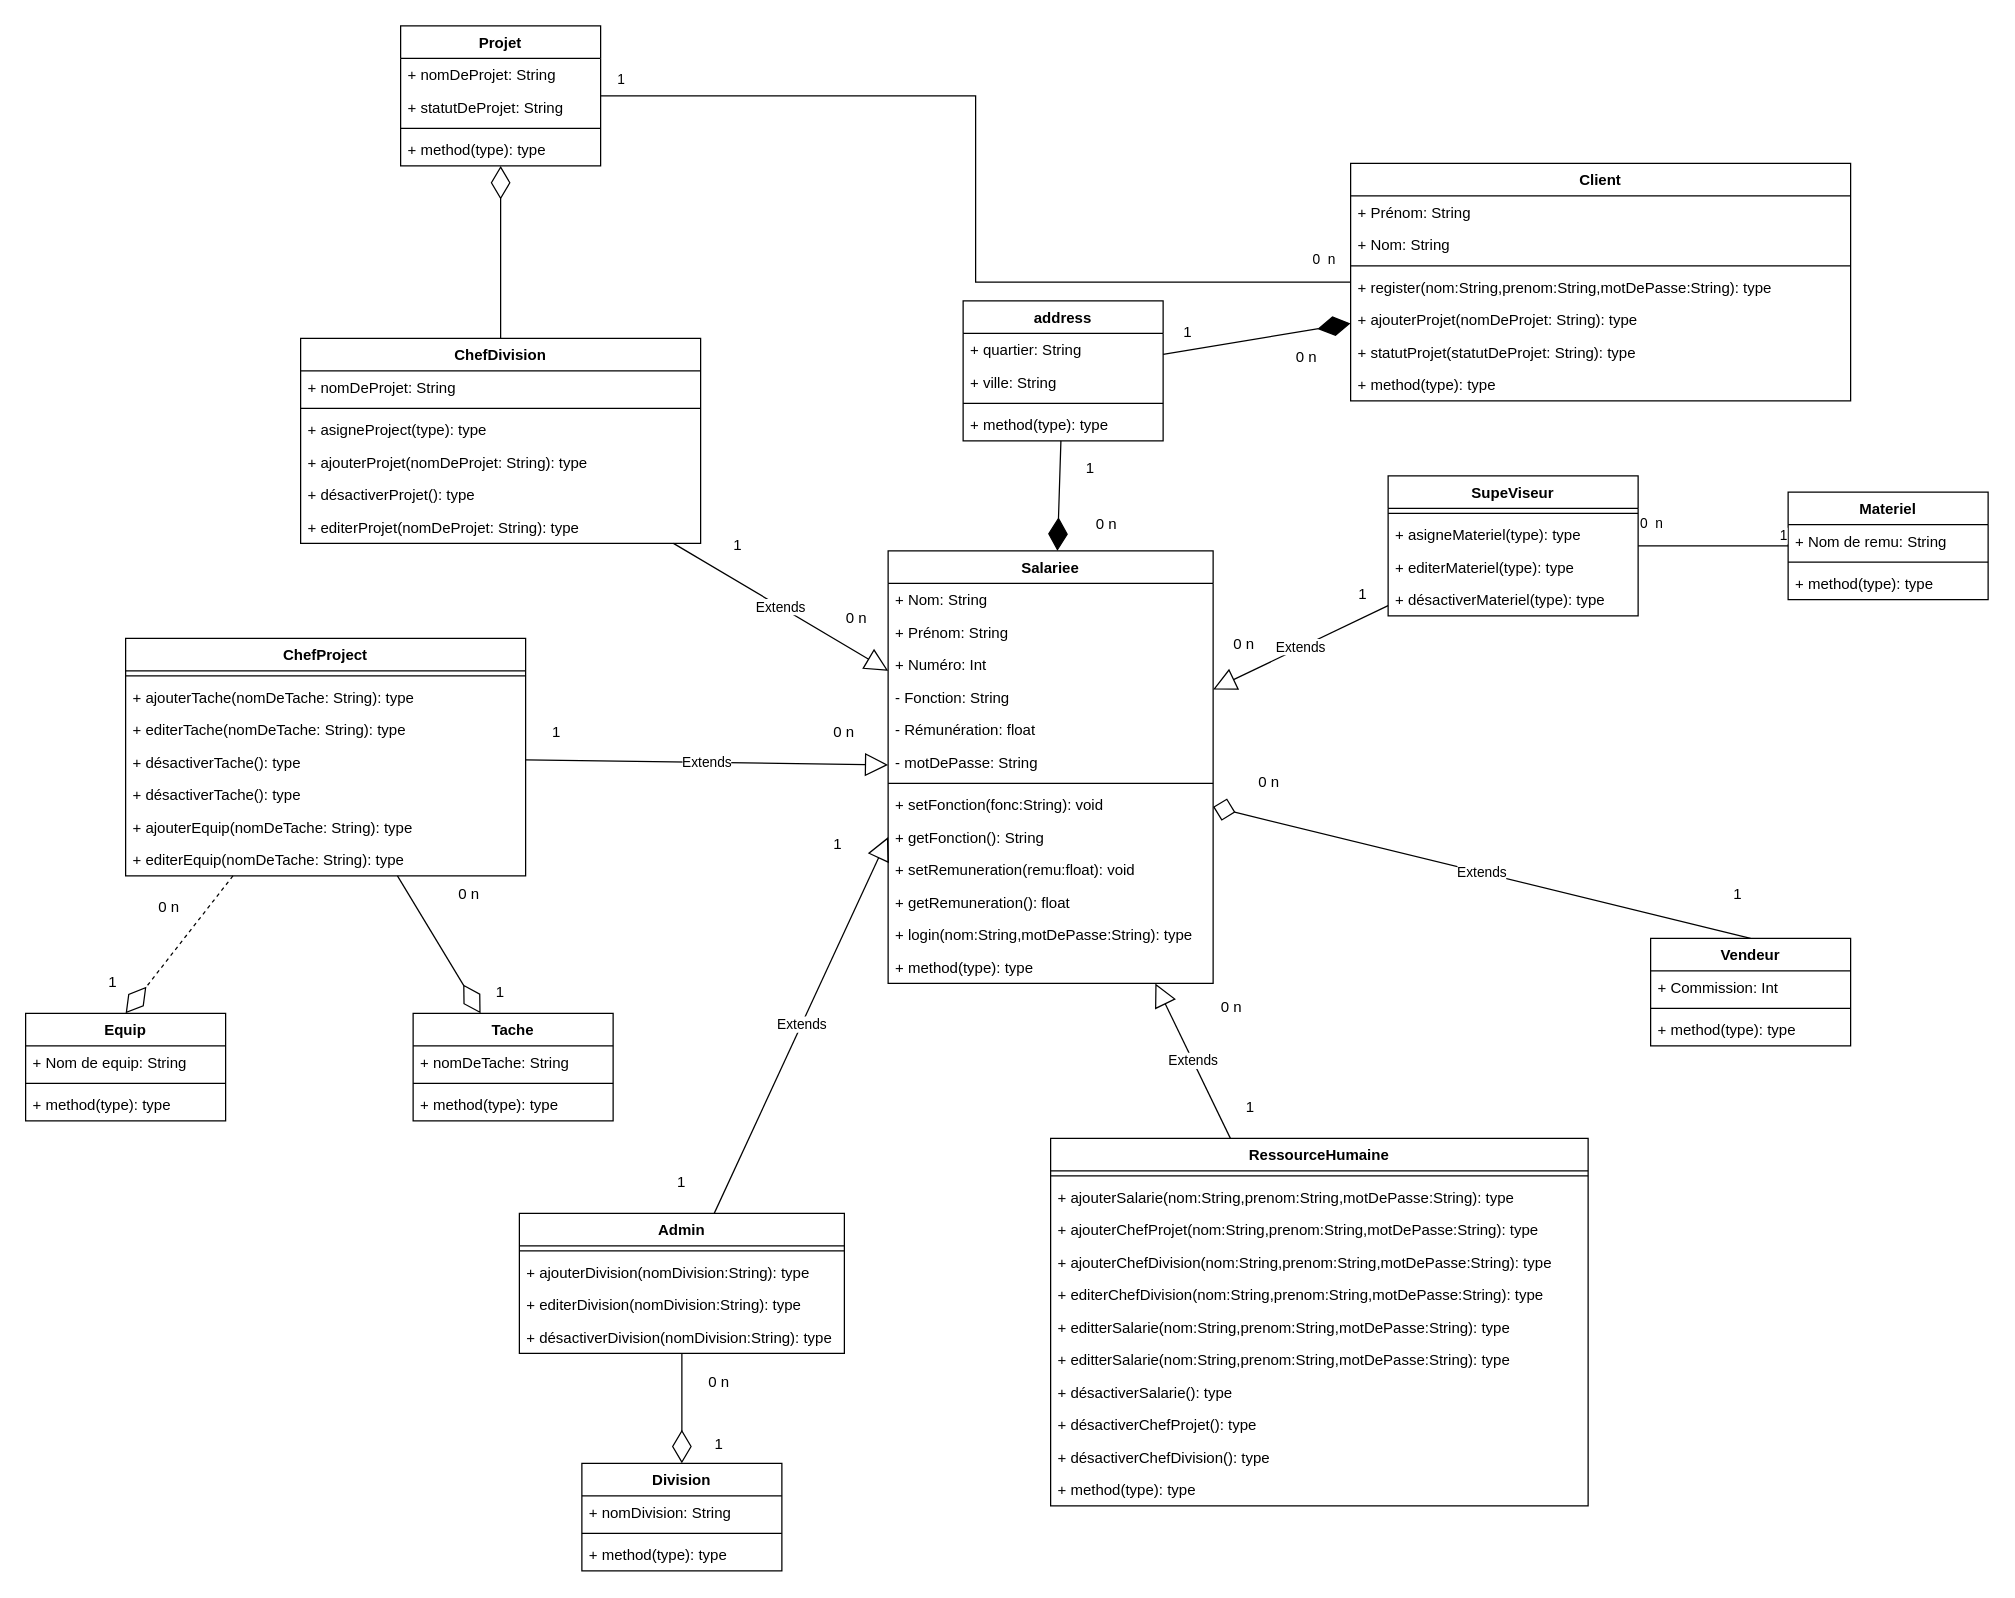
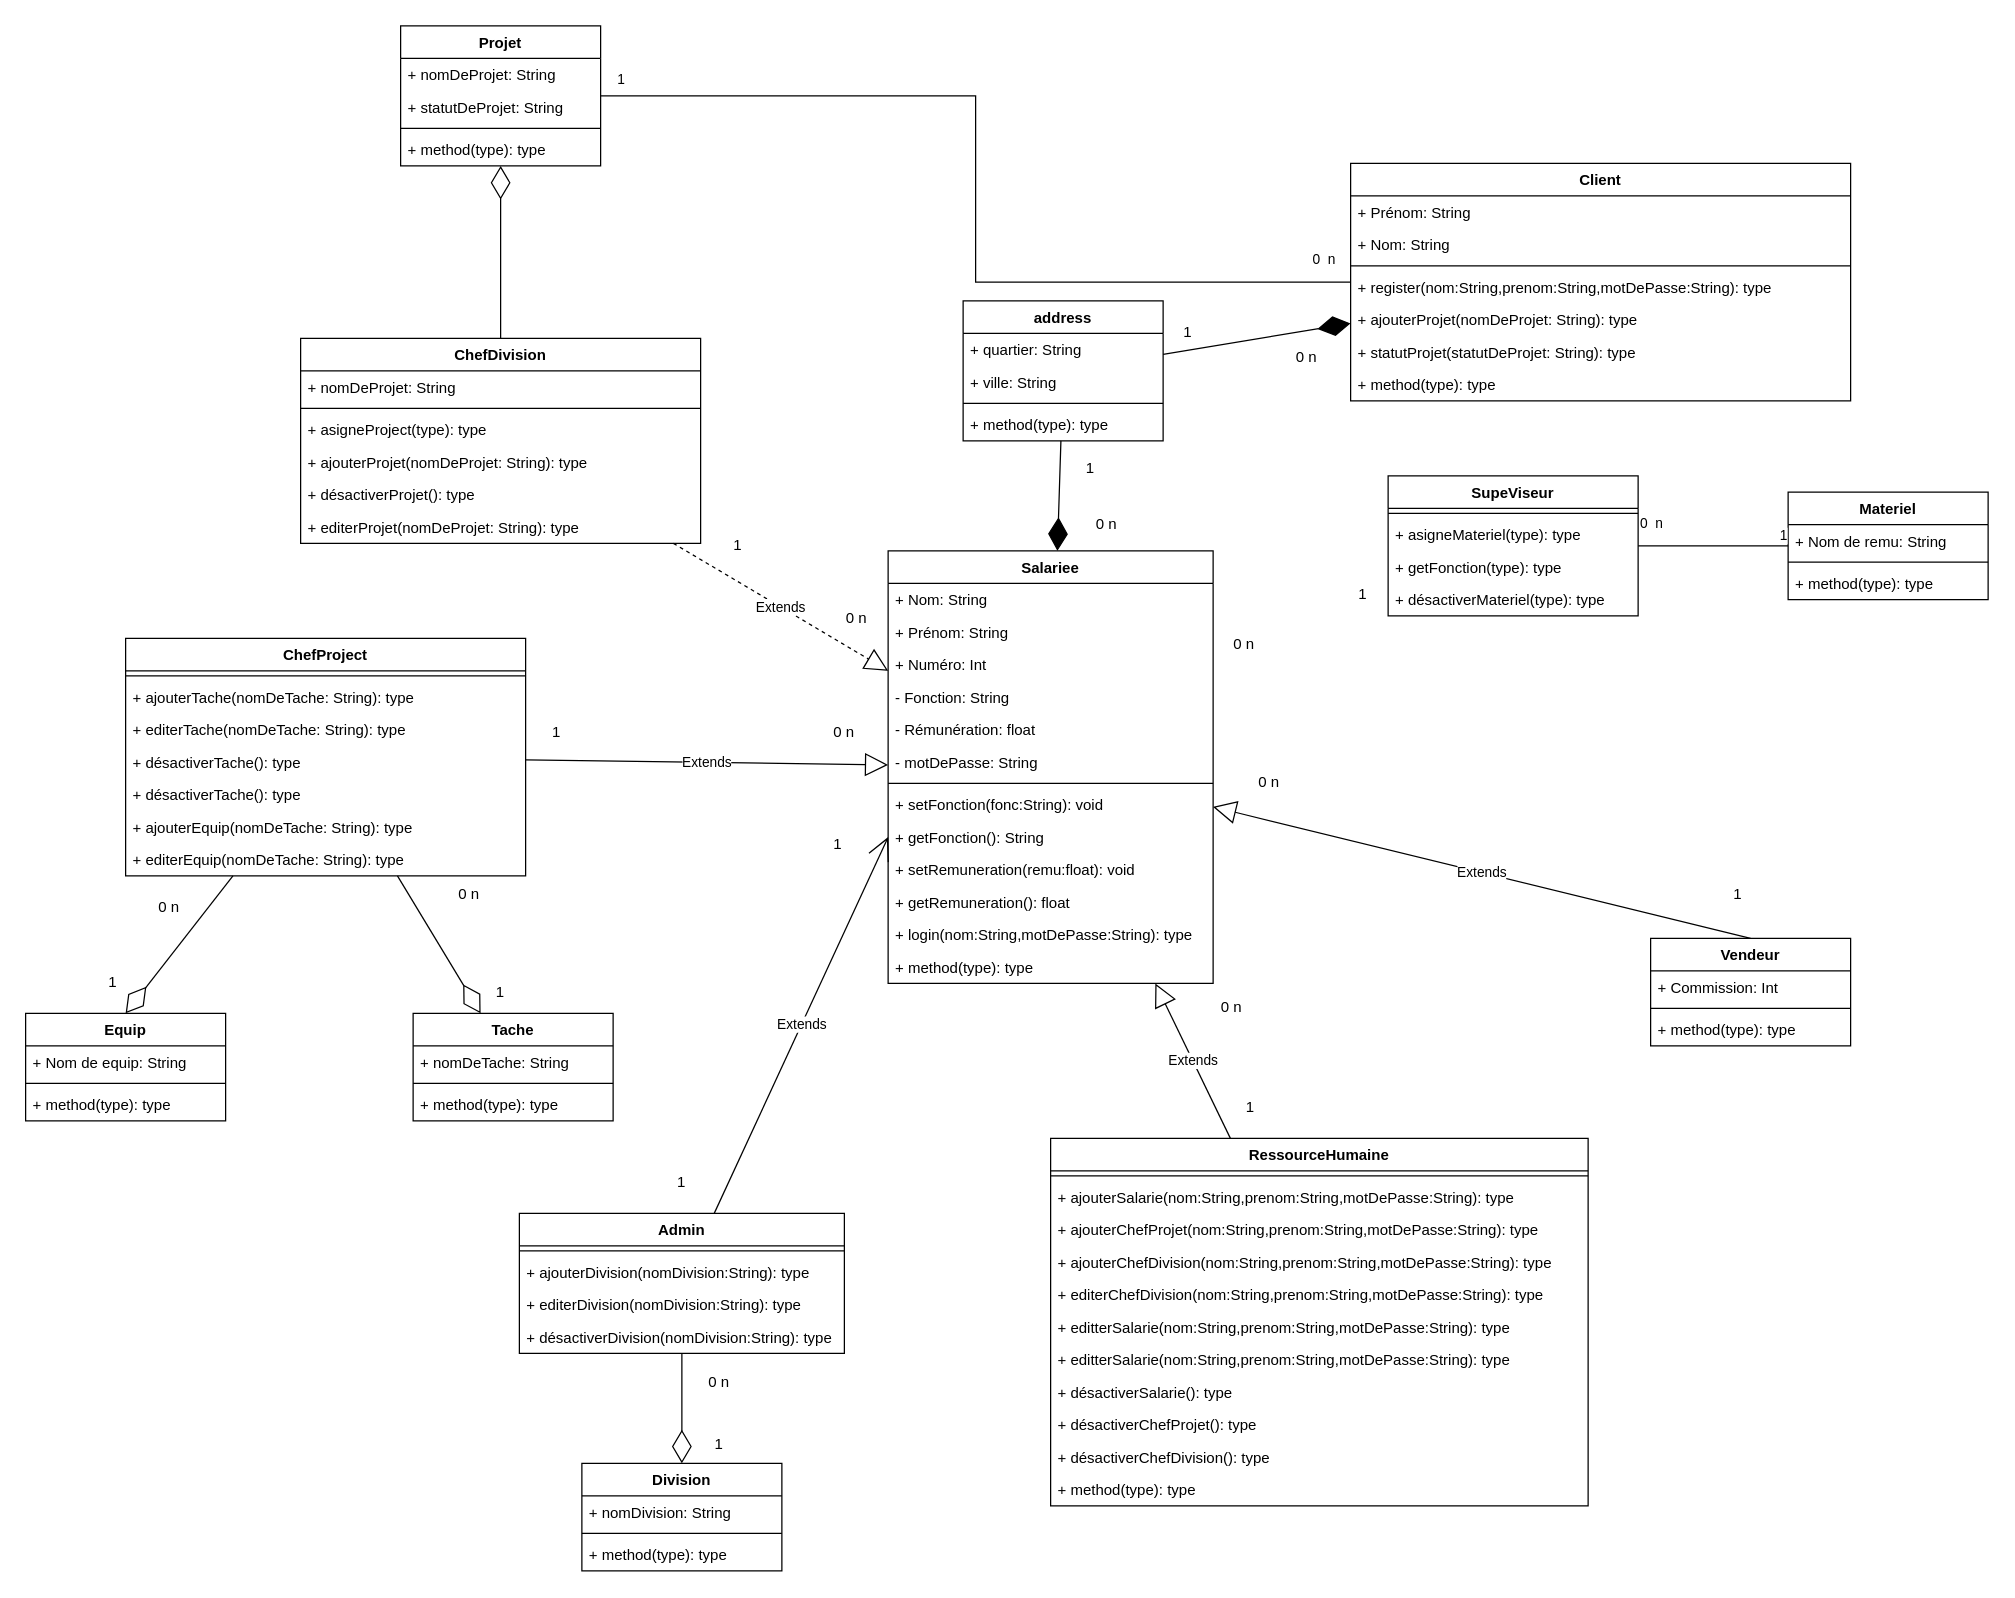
- <mxCell id="23" value="+ editerMateriel(type): type" style="text;strokeColor=none;fillColor=none;align=left;verticalAlign=top;spacingLeft=4;spacingRight=4;overflow=hidden;rotatable=0;points=[[0,0.5],[1,0.5]];portConstraint=eastwest;" parent="20" vertex="1"><mxGeometry y="60" width="200" height="26" as="geometry" /></mxCell>
+ <mxCell id="23" value="+ getFonction(type): type" style="text;strokeColor=none;fillColor=none;align=left;verticalAlign=top;spacingLeft=4;spacingRight=4;overflow=hidden;rotatable=0;points=[[0,0.5],[1,0.5]];portConstraint=eastwest;" parent="20" vertex="1"><mxGeometry y="60" width="200" height="26" as="geometry" /></mxCell>
- <mxCell id="81" value="Extends" style="endArrow=block;endSize=16;endFill=0;html=1;rounded=0;" parent="1" source="66" target="2" edge="1"><mxGeometry width="160" relative="1" as="geometry"><mxPoint x="810" y="1640" as="sourcePoint" /><mxPoint x="970" y="1640" as="targetPoint" /></mxGeometry></mxCell>
+ <mxCell id="81" value="Extends" style="endArrow=block;endSize=16;endFill=0;html=1;rounded=0;dashed=1;" parent="1" source="66" target="2" edge="1"><mxGeometry width="160" relative="1" as="geometry"><mxPoint x="810" y="1640" as="sourcePoint" /><mxPoint x="970" y="1640" as="targetPoint" /></mxGeometry></mxCell>
- <mxCell id="80" value="Extends" style="endArrow=block;endSize=16;endFill=0;html=1;rounded=0;" parent="1" source="20" target="2" edge="1"><mxGeometry width="160" relative="1" as="geometry"><mxPoint x="1100" y="950" as="sourcePoint" /><mxPoint x="1260" y="950" as="targetPoint" /></mxGeometry></mxCell>
- <mxCell id="78" value="Extends" style="endArrow=diamond;endSize=16;endFill=0;html=1;rounded=0;exitX=0.5;exitY=0;exitDx=0;exitDy=0;" parent="1" source="16" target="2" edge="1"><mxGeometry width="160" relative="1" as="geometry"><mxPoint x="770" y="1250" as="sourcePoint" /><mxPoint x="930" y="1250" as="targetPoint" /></mxGeometry></mxCell>
+ <mxCell id="78" value="Extends" style="endArrow=block;endSize=16;endFill=0;html=1;rounded=0;exitX=0.5;exitY=0;exitDx=0;exitDy=0;" parent="1" source="16" target="2" edge="1"><mxGeometry width="160" relative="1" as="geometry"><mxPoint x="770" y="1250" as="sourcePoint" /><mxPoint x="930" y="1250" as="targetPoint" /></mxGeometry></mxCell>
- <mxCell id="77" value="Extends" style="endArrow=block;endSize=16;endFill=0;html=1;rounded=0;entryX=0;entryY=0.5;entryDx=0;entryDy=0;" parent="1" source="53" target="11" edge="1"><mxGeometry width="160" relative="1" as="geometry"><mxPoint x="100" y="1640" as="sourcePoint" /><mxPoint x="260" y="1640" as="targetPoint" /></mxGeometry></mxCell>
+ <mxCell id="77" value="Extends" style="endArrow=open;endSize=16;endFill=0;html=1;rounded=0;entryX=0;entryY=0.5;entryDx=0;entryDy=0;" parent="1" source="53" target="11" edge="1"><mxGeometry width="160" relative="1" as="geometry"><mxPoint x="100" y="1640" as="sourcePoint" /><mxPoint x="260" y="1640" as="targetPoint" /></mxGeometry></mxCell>
- <mxCell id="98" value="" style="endArrow=diamondThin;endFill=0;endSize=24;html=1;rounded=0;entryX=0.5;entryY=0;entryDx=0;entryDy=0;dashed=1;" parent="1" source="25" target="58" edge="1"><mxGeometry width="160" relative="1" as="geometry"><mxPoint x="160" y="1070" as="sourcePoint" /><mxPoint x="320" y="1070" as="targetPoint" /></mxGeometry></mxCell>
+ <mxCell id="98" value="" style="endArrow=diamondThin;endFill=0;endSize=24;html=1;rounded=0;entryX=0.5;entryY=0;entryDx=0;entryDy=0;" parent="1" source="25" target="58" edge="1"><mxGeometry width="160" relative="1" as="geometry"><mxPoint x="160" y="1070" as="sourcePoint" /><mxPoint x="320" y="1070" as="targetPoint" /></mxGeometry></mxCell>
